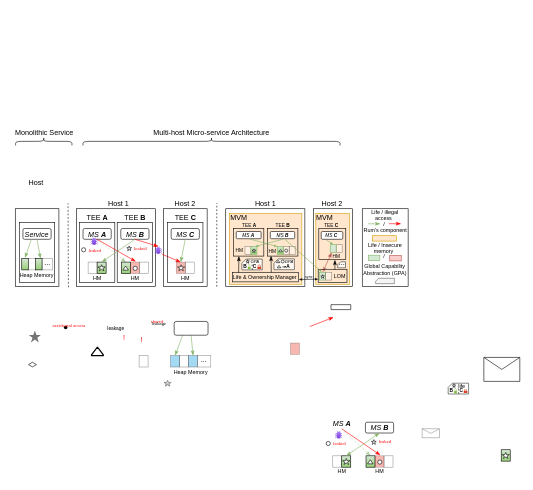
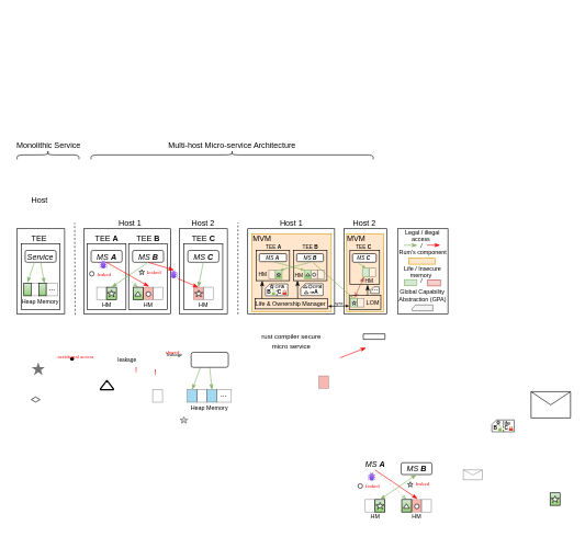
- <mxCell id="178" value="&lt;font style=&quot;font-size: 9px;&quot;&gt;Life / illegal&amp;nbsp;&lt;/font&gt;" style="text;html=1;strokeColor=none;fillColor=none;align=center;verticalAlign=middle;whiteSpace=wrap;rounded=0;" vertex="1" parent="1"><mxGeometry x="610" y="345" width="66.46" height="16" as="geometry" /></mxCell>
+ <mxCell id="178" value="&lt;font style=&quot;font-size: 9px;&quot;&gt;Legal / illegal&amp;nbsp;&lt;/font&gt;" style="text;html=1;strokeColor=none;fillColor=none;align=center;verticalAlign=middle;whiteSpace=wrap;rounded=0;" vertex="1" parent="1"><mxGeometry x="610" y="345" width="66.46" height="16" as="geometry" /></mxCell>
+ <mxCell id="72" value="TEE&amp;nbsp;" style="text;html=1;strokeColor=none;fillColor=none;align=center;verticalAlign=middle;whiteSpace=wrap;rounded=0;" vertex="1" parent="1"><mxGeometry x="42.25" y="354" width="38" height="16" as="geometry" /></mxCell>
+ <mxCell id="183" value="&lt;font size=&quot;1&quot;&gt;rust compiler secure micro service&lt;/font&gt;" style="text;html=1;strokeColor=none;fillColor=none;align=center;verticalAlign=middle;whiteSpace=wrap;rounded=0;" vertex="1" parent="1"><mxGeometry x="393.97" y="510" width="97.03" height="16" as="geometry" /></mxCell>
